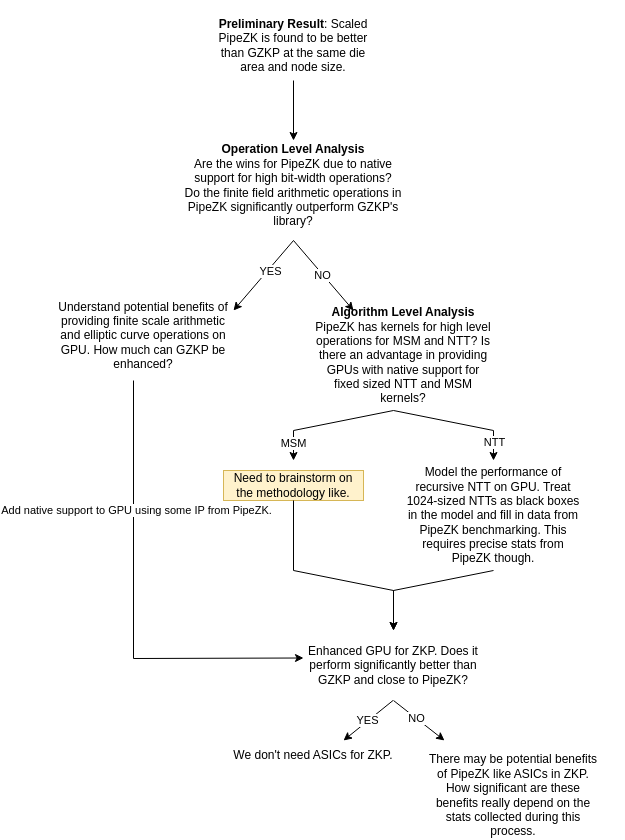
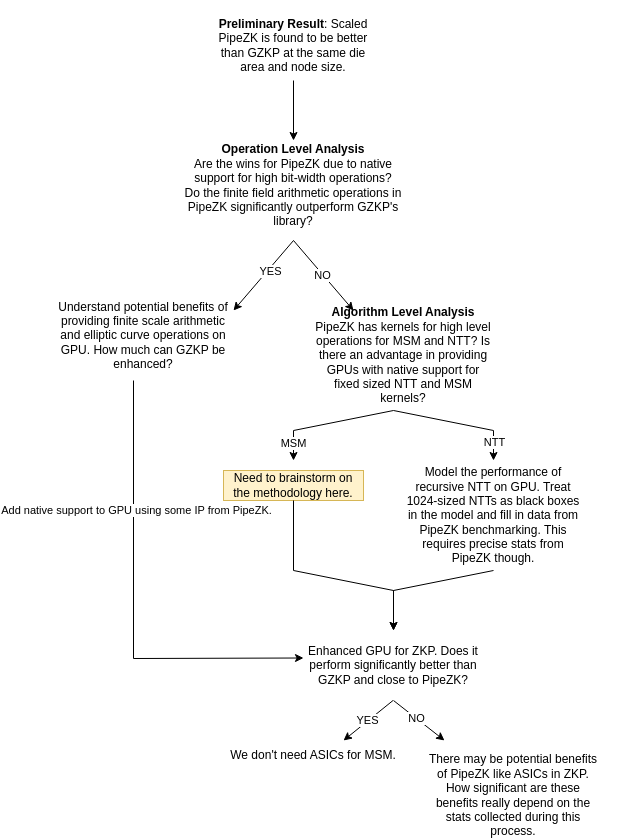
- <mxCell id="15" value="Need to brainstorm on the methodology like." style="text;html=1;strokeColor=#d6b656;fillColor=#fff2cc;align=center;verticalAlign=middle;whiteSpace=wrap;rounded=0;" vertex="1" parent="1"><mxGeometry x="190" y="470" width="140" height="30" as="geometry" /></mxCell>
+ <mxCell id="15" value="Need to brainstorm on the methodology here." style="text;html=1;strokeColor=#d6b656;fillColor=#fff2cc;align=center;verticalAlign=middle;whiteSpace=wrap;rounded=0;" vertex="1" parent="1"><mxGeometry x="190" y="470" width="140" height="30" as="geometry" /></mxCell>
- <mxCell id="24" value="We don't need ASICs for ZKP." style="text;html=1;strokeColor=none;fillColor=none;align=center;verticalAlign=middle;whiteSpace=wrap;rounded=0;" vertex="1" parent="1"><mxGeometry x="190" y="740" width="180" height="30" as="geometry" /></mxCell>
+ <mxCell id="24" value="We don't need ASICs for MSM." style="text;html=1;strokeColor=none;fillColor=none;align=center;verticalAlign=middle;whiteSpace=wrap;rounded=0;" vertex="1" parent="1"><mxGeometry x="190" y="740" width="180" height="30" as="geometry" /></mxCell>
